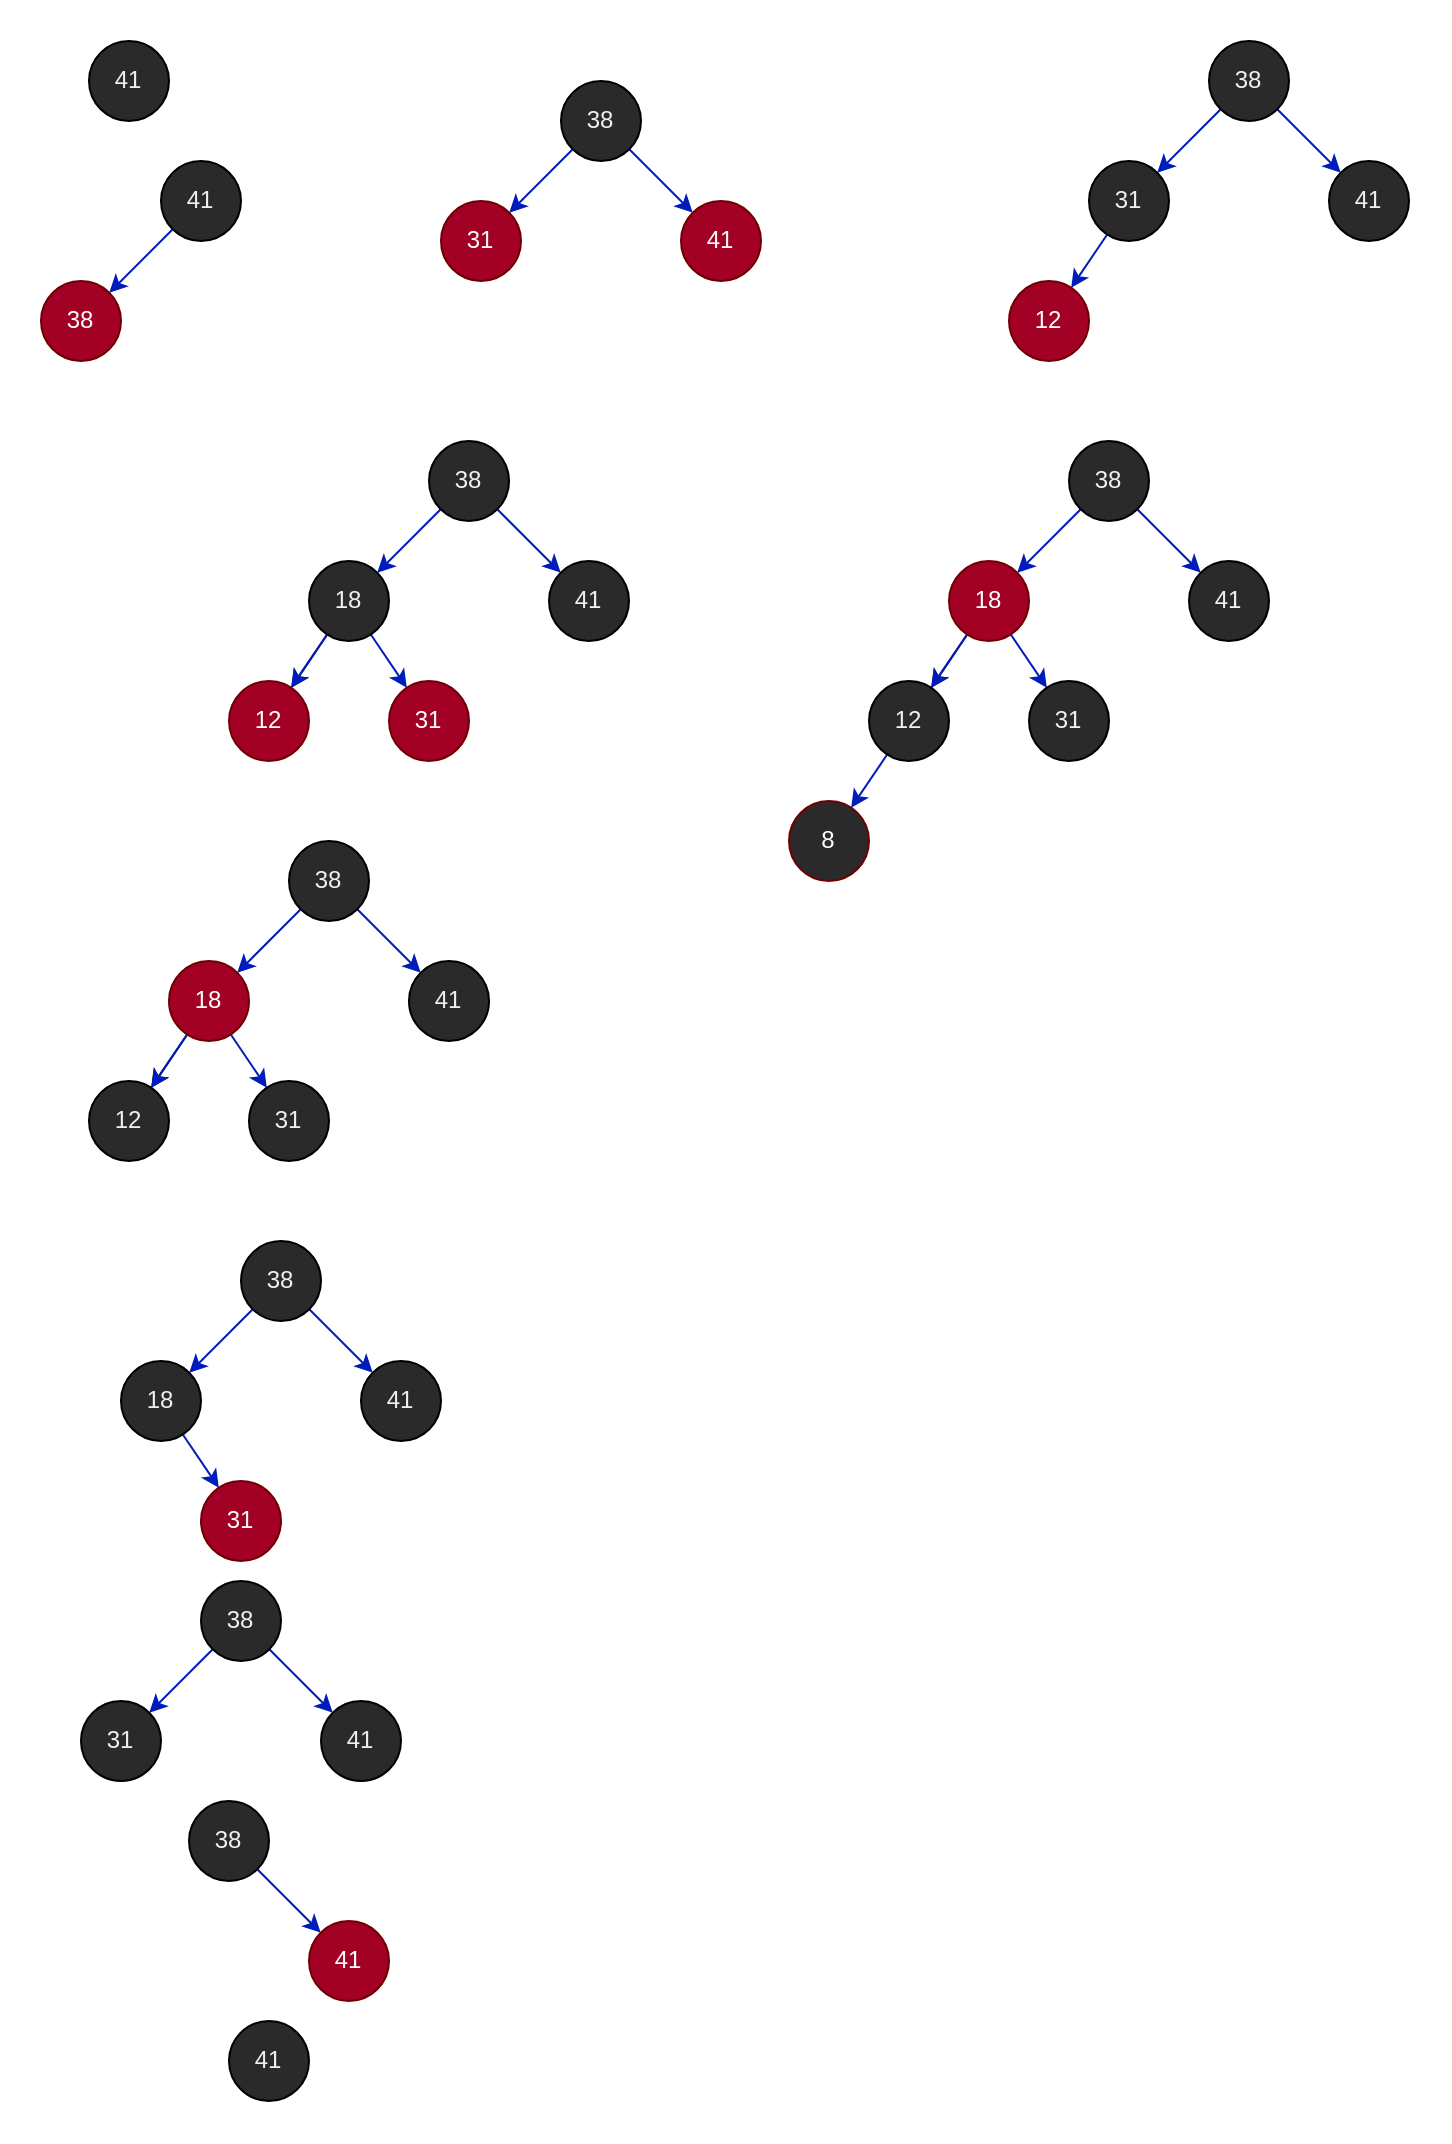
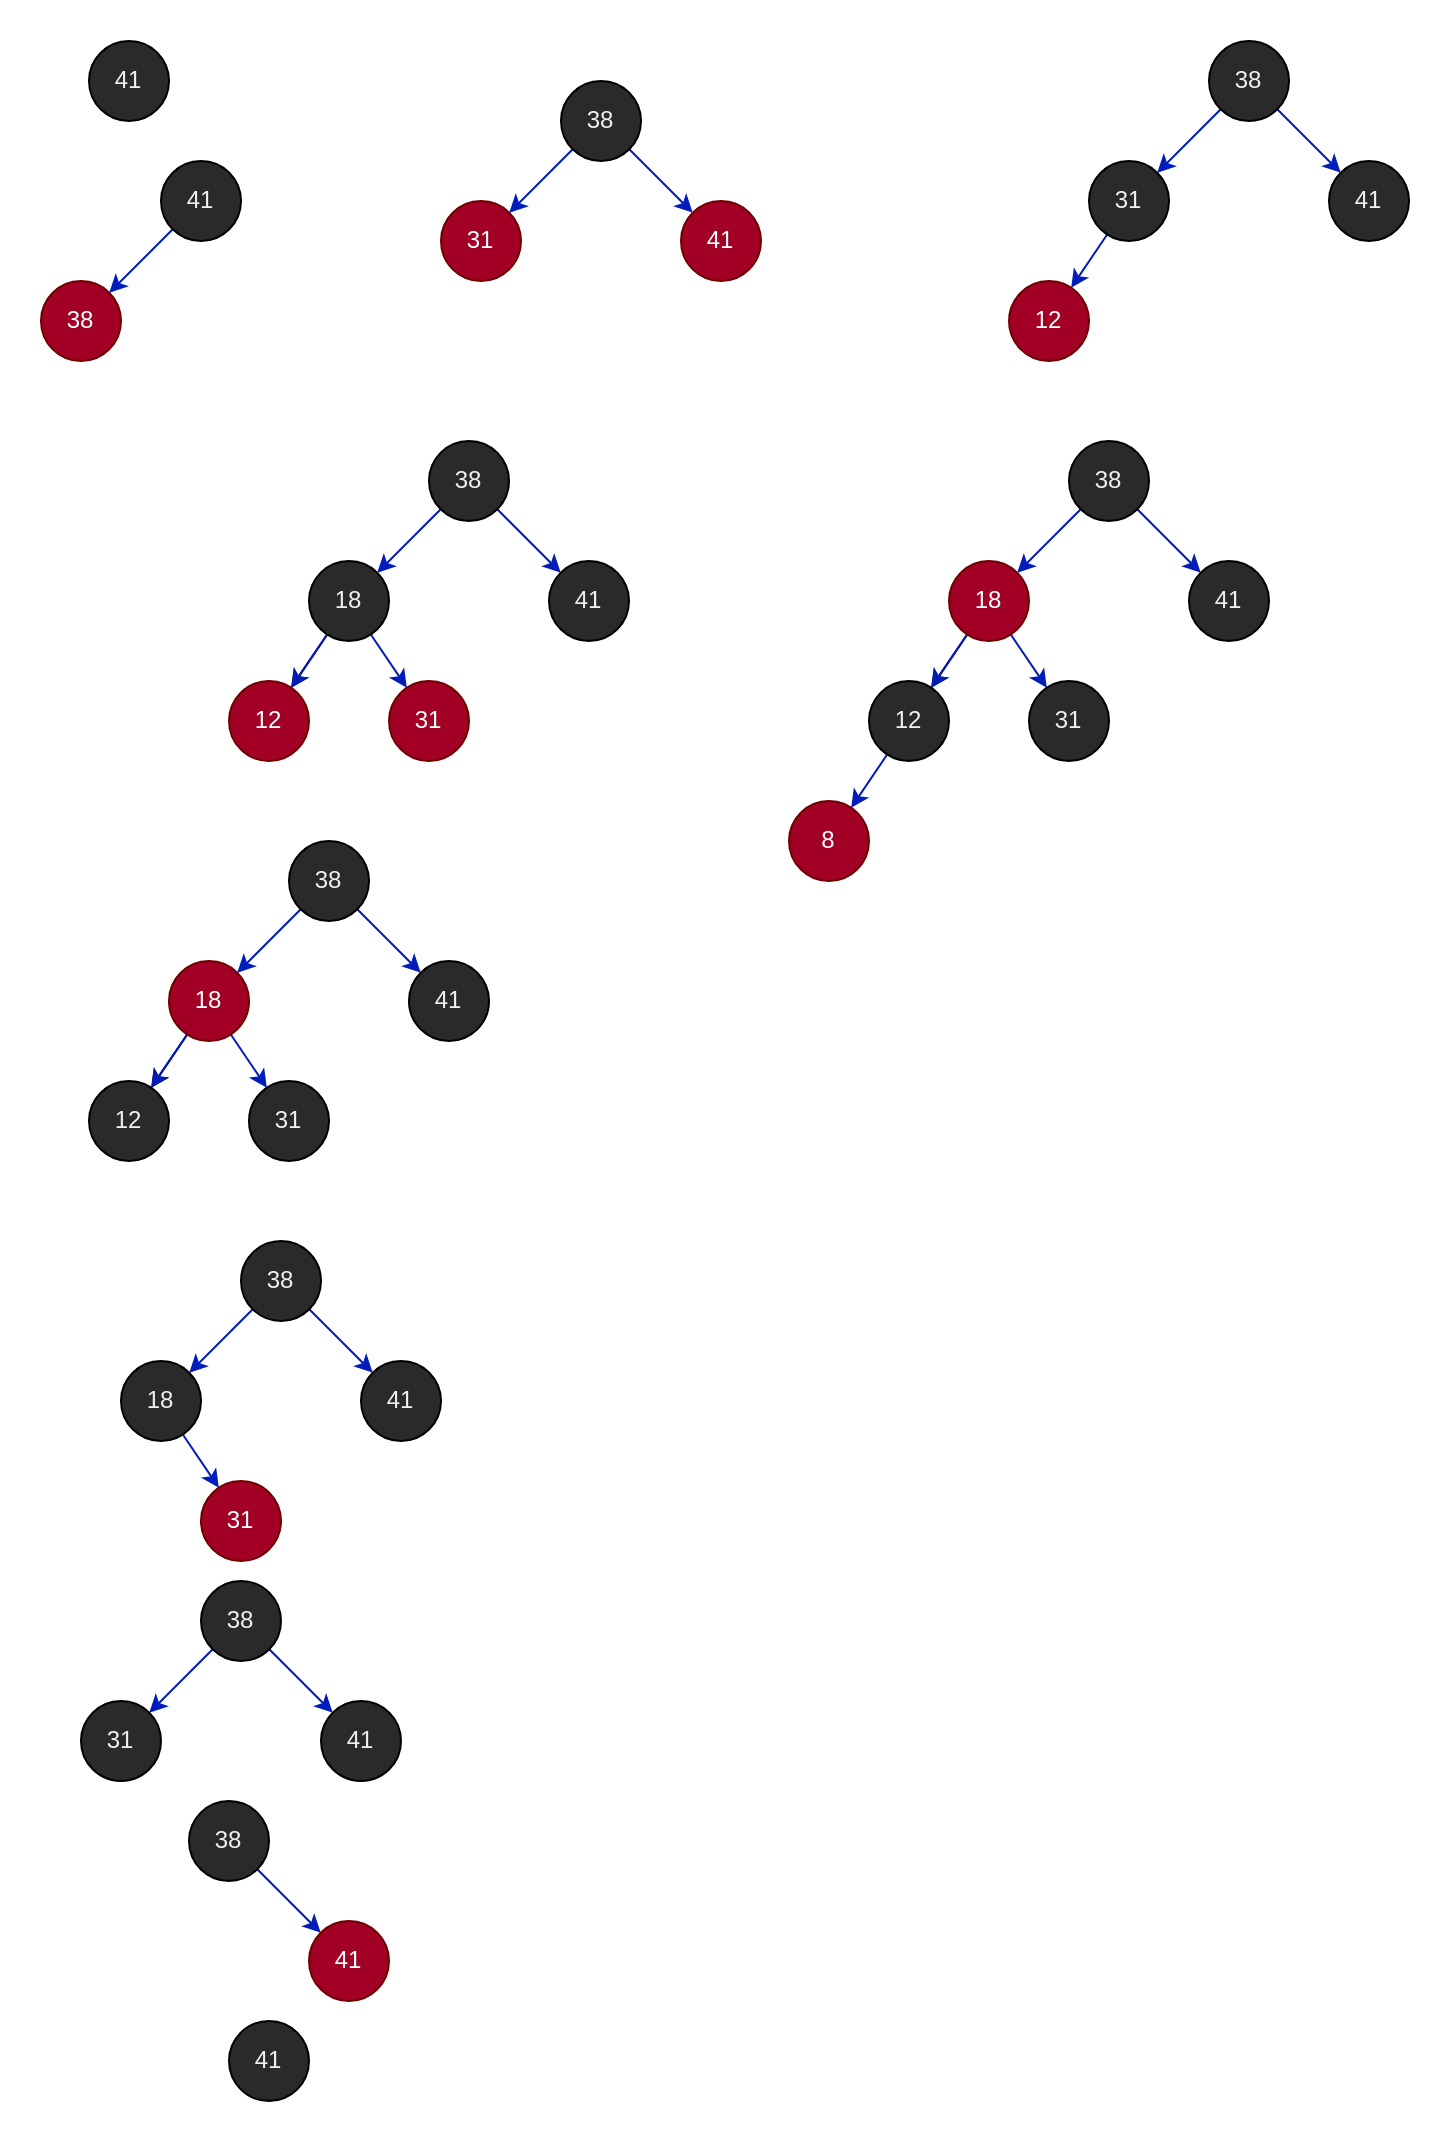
- <mxCell id="39" value="8" style="ellipse;whiteSpace=wrap;html=1;aspect=fixed;fillColor=#2a2a2a;fontColor=#ffffff;strokeColor=#6F0000;" parent="1" vertex="1"><mxGeometry x="394" y="400" width="40" height="40" as="geometry" /></mxCell>
+ <mxCell id="39" value="8" style="ellipse;whiteSpace=wrap;html=1;aspect=fixed;fillColor=#a20025;fontColor=#ffffff;strokeColor=#6F0000;" parent="1" vertex="1"><mxGeometry x="394" y="400" width="40" height="40" as="geometry" /></mxCell>
